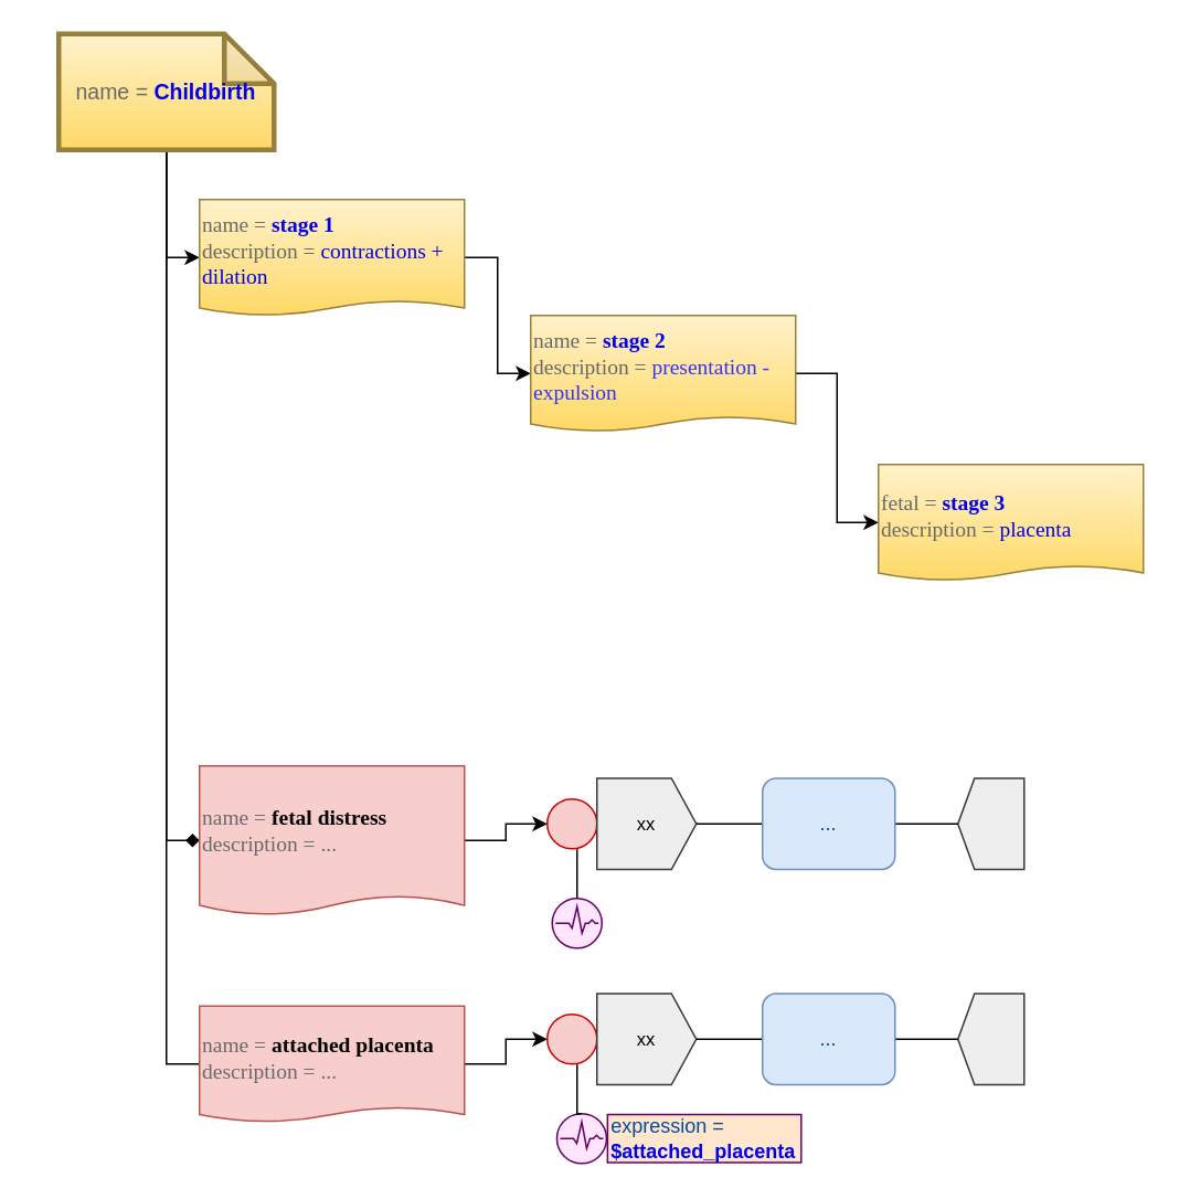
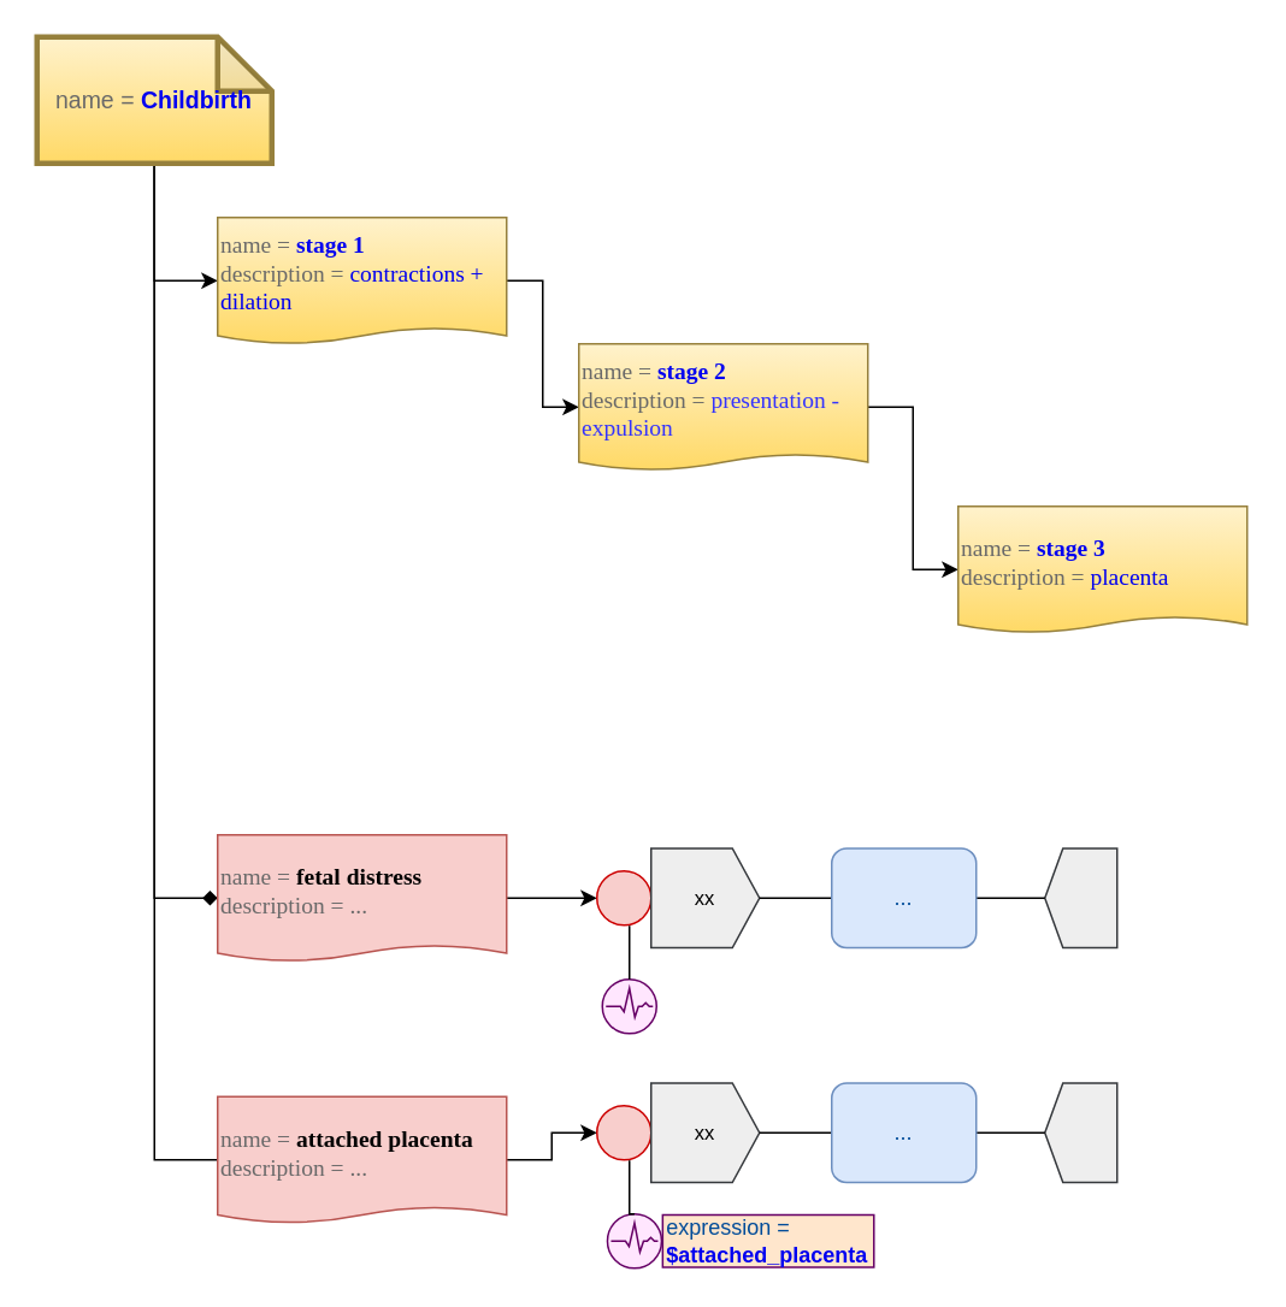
- <mxCell id="7" value="&lt;div style=&quot;text-align: left&quot;&gt;&lt;font color=&quot;#696969&quot;&gt;name = &lt;/font&gt;&lt;font color=&quot;#0000f0&quot;&gt;&lt;b&gt;Childbirth&lt;/b&gt;&lt;/font&gt;&lt;/div&gt;" style="shape=note;whiteSpace=wrap;html=1;backgroundOutline=1;darkOpacity=0.05;fontSize=13;fillColor=#fff2cc;strokeColor=#96803C;gradientColor=#ffd966;fontColor=#0000CC;spacingTop=0;strokeWidth=3;" vertex="1" parent="1"><mxGeometry x="35" y="20" width="130" height="70" as="geometry" /></mxCell>
+ <mxCell id="7" value="&lt;div style=&quot;text-align: left&quot;&gt;&lt;font color=&quot;#696969&quot;&gt;name = &lt;/font&gt;&lt;font color=&quot;#0000f0&quot;&gt;&lt;b&gt;Childbirth&lt;/b&gt;&lt;/font&gt;&lt;/div&gt;" style="shape=note;whiteSpace=wrap;html=1;backgroundOutline=1;darkOpacity=0.05;fontSize=13;fillColor=#fff2cc;strokeColor=#96803C;gradientColor=#ffd966;fontColor=#0000CC;spacingTop=0;strokeWidth=3;" vertex="1" parent="1"><mxGeometry x="20" y="20" width="130" height="70" as="geometry" /></mxCell>
- <mxCell id="10" value="&lt;div&gt;&lt;font color=&quot;#696969&quot; style=&quot;font-weight: normal&quot;&gt;fetal = &lt;/font&gt;stage 3&lt;/div&gt;&lt;div&gt;&lt;font color=&quot;#696969&quot; style=&quot;font-weight: normal&quot;&gt;description&lt;/font&gt;&lt;font color=&quot;#696969&quot; style=&quot;font-weight: normal&quot;&gt;&amp;nbsp;=&amp;nbsp;&lt;/font&gt;&lt;font color=&quot;#0000f0&quot; style=&quot;font-weight: normal&quot;&gt;placenta&lt;/font&gt;&lt;/div&gt;" style="shape=document;whiteSpace=wrap;html=1;boundedLbl=1;shadow=0;glass=0;comic=0;labelBackgroundColor=none;strokeColor=#96803C;strokeWidth=1;fillColor=#fff2cc;fontFamily=Tahoma;fontSize=13;align=left;fontStyle=1;size=0.129;gradientColor=#ffd966;fontColor=#0000F0;" vertex="1" parent="1"><mxGeometry x="530" y="280" width="160" height="70" as="geometry" /></mxCell>
+ <mxCell id="10" value="&lt;div&gt;&lt;font color=&quot;#696969&quot; style=&quot;font-weight: normal&quot;&gt;name = &lt;/font&gt;stage 3&lt;/div&gt;&lt;div&gt;&lt;font color=&quot;#696969&quot; style=&quot;font-weight: normal&quot;&gt;description&lt;/font&gt;&lt;font color=&quot;#696969&quot; style=&quot;font-weight: normal&quot;&gt;&amp;nbsp;=&amp;nbsp;&lt;/font&gt;&lt;font color=&quot;#0000f0&quot; style=&quot;font-weight: normal&quot;&gt;placenta&lt;/font&gt;&lt;/div&gt;" style="shape=document;whiteSpace=wrap;html=1;boundedLbl=1;shadow=0;glass=0;comic=0;labelBackgroundColor=none;strokeColor=#96803C;strokeWidth=1;fillColor=#fff2cc;fontFamily=Tahoma;fontSize=13;align=left;fontStyle=1;size=0.129;gradientColor=#ffd966;fontColor=#0000F0;" vertex="1" parent="1"><mxGeometry x="530" y="280" width="160" height="70" as="geometry" /></mxCell>
- <mxCell id="12" value="&lt;div&gt;&lt;font color=&quot;#696969&quot; style=&quot;font-weight: normal&quot;&gt;name = &lt;/font&gt;&lt;font&gt;fetal distress&lt;br&gt;&lt;/font&gt;&lt;font color=&quot;#696969&quot; style=&quot;font-weight: normal&quot;&gt;description&lt;/font&gt;&lt;font color=&quot;#696969&quot; style=&quot;font-weight: normal&quot;&gt;&amp;nbsp;= ...&lt;/font&gt;&lt;/div&gt;" style="shape=document;whiteSpace=wrap;html=1;boundedLbl=1;shadow=0;glass=0;comic=0;labelBackgroundColor=none;strokeColor=#b85450;strokeWidth=1;fillColor=#f8cecc;fontFamily=Tahoma;fontSize=13;align=left;fontStyle=1;size=0.129;" vertex="1" parent="1"><mxGeometry x="120" y="462" width="160" height="90" as="geometry" /></mxCell>
+ <mxCell id="12" value="&lt;div&gt;&lt;font color=&quot;#696969&quot; style=&quot;font-weight: normal&quot;&gt;name = &lt;/font&gt;&lt;font&gt;fetal distress&lt;br&gt;&lt;/font&gt;&lt;font color=&quot;#696969&quot; style=&quot;font-weight: normal&quot;&gt;description&lt;/font&gt;&lt;font color=&quot;#696969&quot; style=&quot;font-weight: normal&quot;&gt;&amp;nbsp;= ...&lt;/font&gt;&lt;/div&gt;" style="shape=document;whiteSpace=wrap;html=1;boundedLbl=1;shadow=0;glass=0;comic=0;labelBackgroundColor=none;strokeColor=#b85450;strokeWidth=1;fillColor=#f8cecc;fontFamily=Tahoma;fontSize=13;align=left;fontStyle=1;size=0.129;" vertex="1" parent="1"><mxGeometry x="120" y="462" width="160" height="70" as="geometry" /></mxCell>
